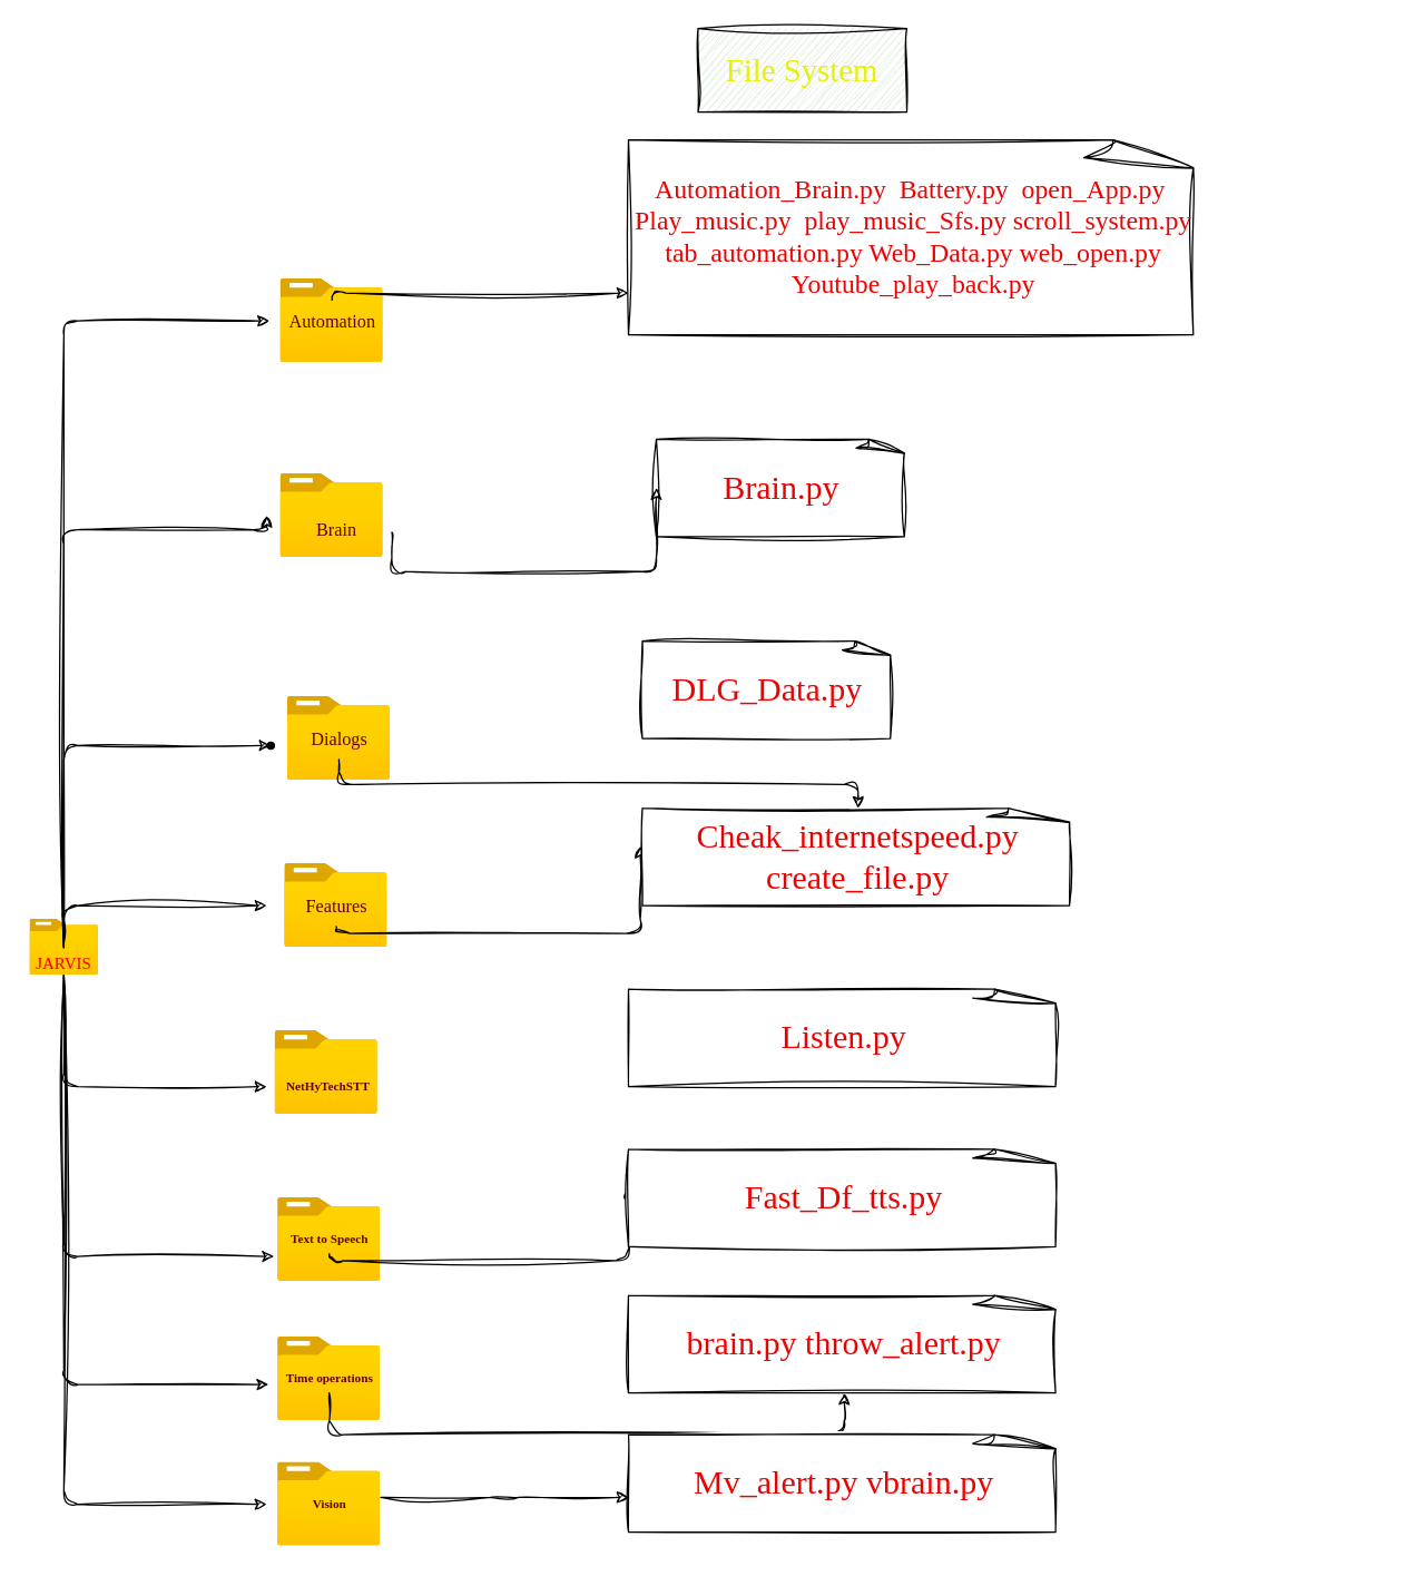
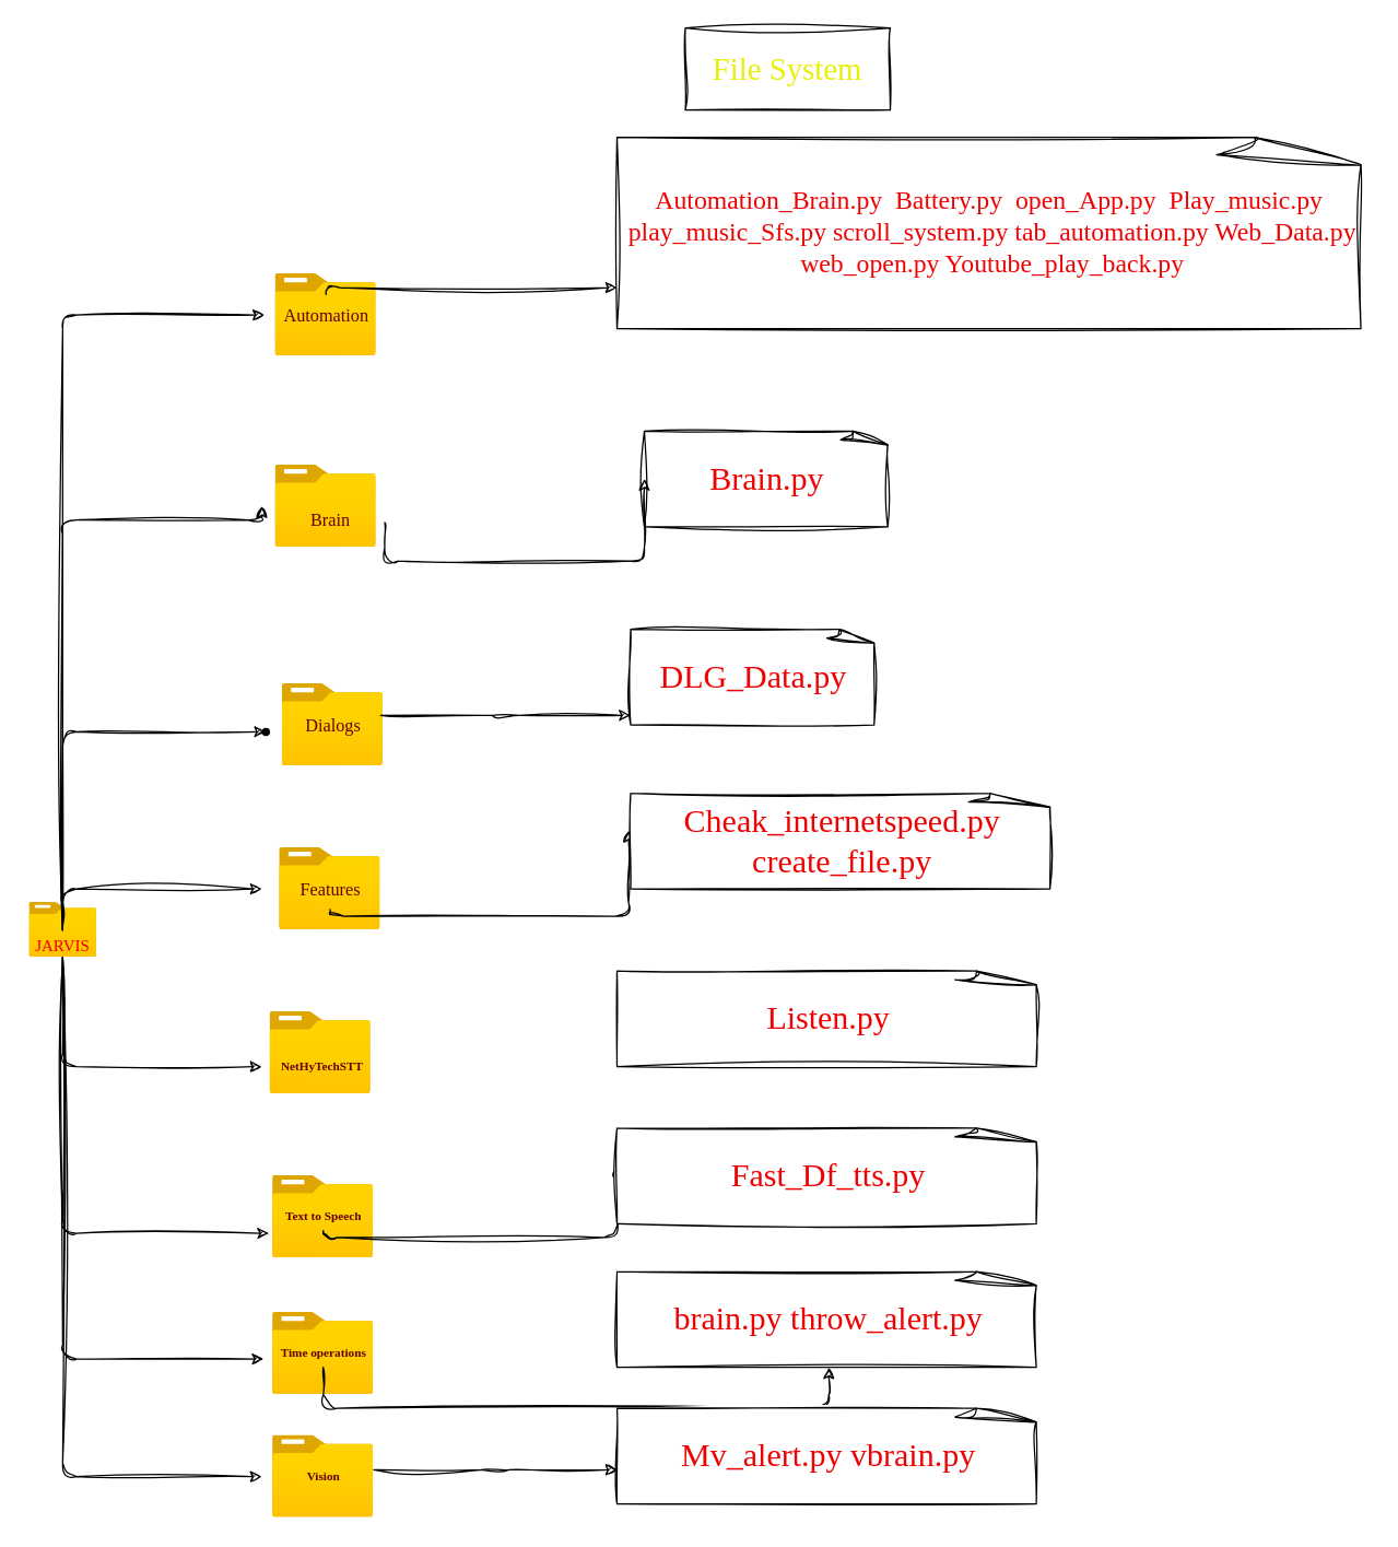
- <mxCell id="36" value="&lt;font color=&quot;#e8f005&quot; style=&quot;font-size: 23px;&quot;&gt;File System&lt;/font&gt;" style="whiteSpace=wrap;html=1;labelBackgroundColor=none;labelBorderColor=none;sketch=1;hachureGap=4;jiggle=2;curveFitting=1;fontFamily=Comic Sans MS;fontSize=13;fontColor=#F00000;fontSource=https%3A%2F%2Ffonts.googleapis.com%2Fcss%3Ffamily%3DArchitects%2BDaughter;fillColor=#d5e8d4;" parent="1" vertex="1"><mxGeometry x="501" y="20" width="150" height="60" as="geometry" /></mxCell>
+ <mxCell id="36" value="&lt;font color=&quot;#e8f005&quot; style=&quot;font-size: 23px;&quot;&gt;File System&lt;/font&gt;" style="whiteSpace=wrap;html=1;labelBackgroundColor=none;labelBorderColor=none;sketch=1;hachureGap=4;jiggle=2;curveFitting=1;fontFamily=Comic Sans MS;fontSize=13;fontColor=#F00000;fontSource=https%3A%2F%2Ffonts.googleapis.com%2Fcss%3Ffamily%3DArchitects%2BDaughter;" parent="1" vertex="1"><mxGeometry x="501" y="20" width="150" height="60" as="geometry" /></mxCell>
- <mxCell id="35" value="&lt;font style=&quot;font-size: 19px;&quot;&gt;Automation_Brain.py&amp;nbsp; Battery.py&amp;nbsp; open_App.py&amp;nbsp; Play_music.py&amp;nbsp; play_music_Sfs.py scroll_system.py tab_automation.py Web_Data.py web_open.py Youtube_play_back.py&lt;/font&gt;" style="whiteSpace=wrap;html=1;shape=mxgraph.basic.document;labelBackgroundColor=none;labelBorderColor=none;sketch=1;hachureGap=4;jiggle=2;curveFitting=1;fontFamily=Comic Sans MS;fontSize=13;fontColor=#F00000;" parent="1" vertex="1"><mxGeometry x="451" y="100" width="410" height="140" as="geometry" /></mxCell>
+ <mxCell id="35" value="&lt;font style=&quot;font-size: 19px;&quot;&gt;Automation_Brain.py&amp;nbsp; Battery.py&amp;nbsp; open_App.py&amp;nbsp; Play_music.py&amp;nbsp; play_music_Sfs.py scroll_system.py tab_automation.py Web_Data.py web_open.py Youtube_play_back.py&lt;/font&gt;" style="whiteSpace=wrap;html=1;shape=mxgraph.basic.document;labelBackgroundColor=none;labelBorderColor=none;sketch=1;hachureGap=4;jiggle=2;curveFitting=1;fontFamily=Comic Sans MS;fontSize=13;fontColor=#F00000;" parent="1" vertex="1"><mxGeometry x="451" y="100" width="550" height="140" as="geometry" /></mxCell>
- <mxCell id="22" style="edgeStyle=elbowEdgeStyle;sketch=1;hachureGap=4;jiggle=2;curveFitting=1;elbow=vertical;html=1;fontFamily=Comic Sans MS;fontSize=24;fontColor=#E8F005;" parent="1" source="23" target="40" edge="1"><mxGeometry relative="1" as="geometry"><mxPoint x="431" y="540" as="targetPoint" /></mxGeometry></mxCell>
+ <mxCell id="22" style="edgeStyle=elbowEdgeStyle;sketch=1;hachureGap=4;jiggle=2;curveFitting=1;elbow=vertical;html=1;fontFamily=Comic Sans MS;fontSize=24;fontColor=#E8F005;" parent="1" source="23" target="39" edge="1"><mxGeometry relative="1" as="geometry"><mxPoint x="431" y="540" as="targetPoint" /></mxGeometry></mxCell>
